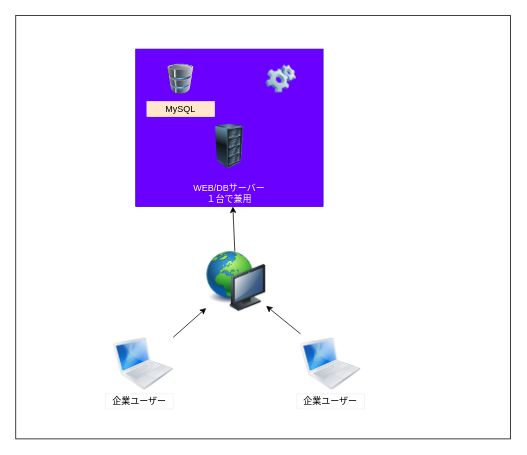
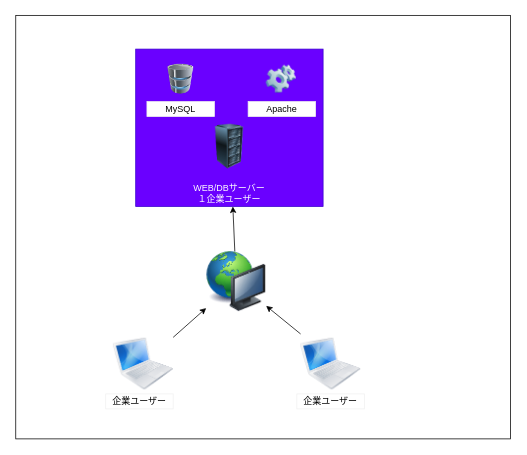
- <mxCell id="12" value="MySQL" style="rounded=0;whiteSpace=wrap;html=1;strokeColor=#F0F0F0;fillColor=#ffe6cc;" parent="1" vertex="1"><mxGeometry x="195" y="135" width="90" height="20" as="geometry" /></mxCell>
+ <mxCell id="12" value="MySQL" style="rounded=0;whiteSpace=wrap;html=1;strokeColor=#F0F0F0;" parent="1" vertex="1"><mxGeometry x="195" y="135" width="90" height="20" as="geometry" /></mxCell>
+ <mxCell id="13" value="Apache" style="rounded=0;whiteSpace=wrap;html=1;strokeColor=#F0F0F0;" parent="1" vertex="1"><mxGeometry x="330" y="135" width="90" height="20" as="geometry" /></mxCell>
- <mxCell id="3" value="WEB/DBサーバー&lt;br&gt;１台で兼用" style="rounded=0;whiteSpace=wrap;html=1;strokeColor=#3700CC;verticalAlign=bottom;fillColor=#6a00ff;fontColor=#ffffff;" parent="1" vertex="1"><mxGeometry x="180" y="65" width="250" height="210" as="geometry" /></mxCell>
+ <mxCell id="3" value="WEB/DBサーバー&lt;br&gt;１企業ユーザー" style="rounded=0;whiteSpace=wrap;html=1;strokeColor=#3700CC;verticalAlign=bottom;fillColor=#6a00ff;fontColor=#ffffff;" parent="1" vertex="1"><mxGeometry x="180" y="65" width="250" height="210" as="geometry" /></mxCell>
